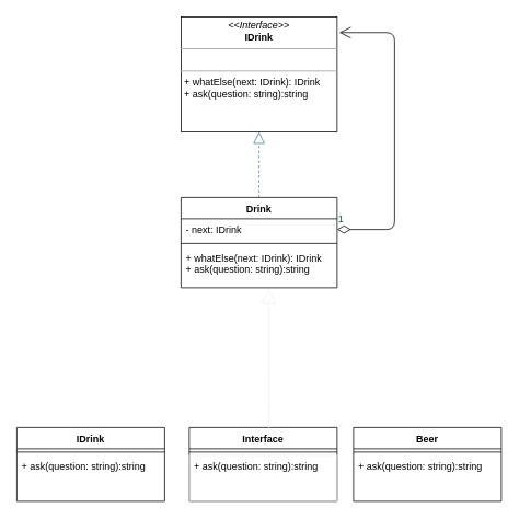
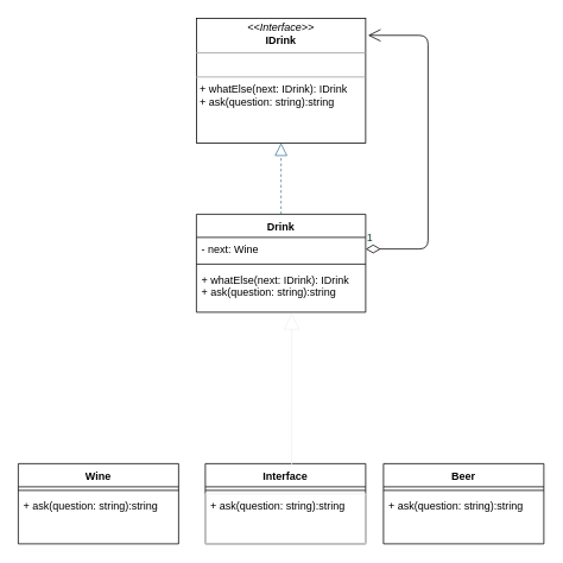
- <mxCell id="4" value="- next: IDrink" style="text;strokeColor=none;fillColor=none;align=left;verticalAlign=top;spacingLeft=4;spacingRight=4;overflow=hidden;rotatable=0;points=[[0,0.5],[1,0.5]];portConstraint=eastwest;" parent="3" vertex="1"><mxGeometry y="26" width="190" height="26" as="geometry" /></mxCell>
+ <mxCell id="4" value="- next: Wine" style="text;strokeColor=none;fillColor=none;align=left;verticalAlign=top;spacingLeft=4;spacingRight=4;overflow=hidden;rotatable=0;points=[[0,0.5],[1,0.5]];portConstraint=eastwest;" parent="3" vertex="1"><mxGeometry y="26" width="190" height="26" as="geometry" /></mxCell>
- <mxCell id="7" value="IDrink" style="swimlane;fontStyle=1;align=center;verticalAlign=top;childLayout=stackLayout;horizontal=1;startSize=26;horizontalStack=0;resizeParent=1;resizeParentMax=0;resizeLast=0;collapsible=1;marginBottom=0;" parent="1" vertex="1"><mxGeometry x="20" y="520" width="180" height="90" as="geometry" /></mxCell>
+ <mxCell id="7" value="Wine" style="swimlane;fontStyle=1;align=center;verticalAlign=top;childLayout=stackLayout;horizontal=1;startSize=26;horizontalStack=0;resizeParent=1;resizeParentMax=0;resizeLast=0;collapsible=1;marginBottom=0;" parent="1" vertex="1"><mxGeometry x="20" y="520" width="180" height="90" as="geometry" /></mxCell>
